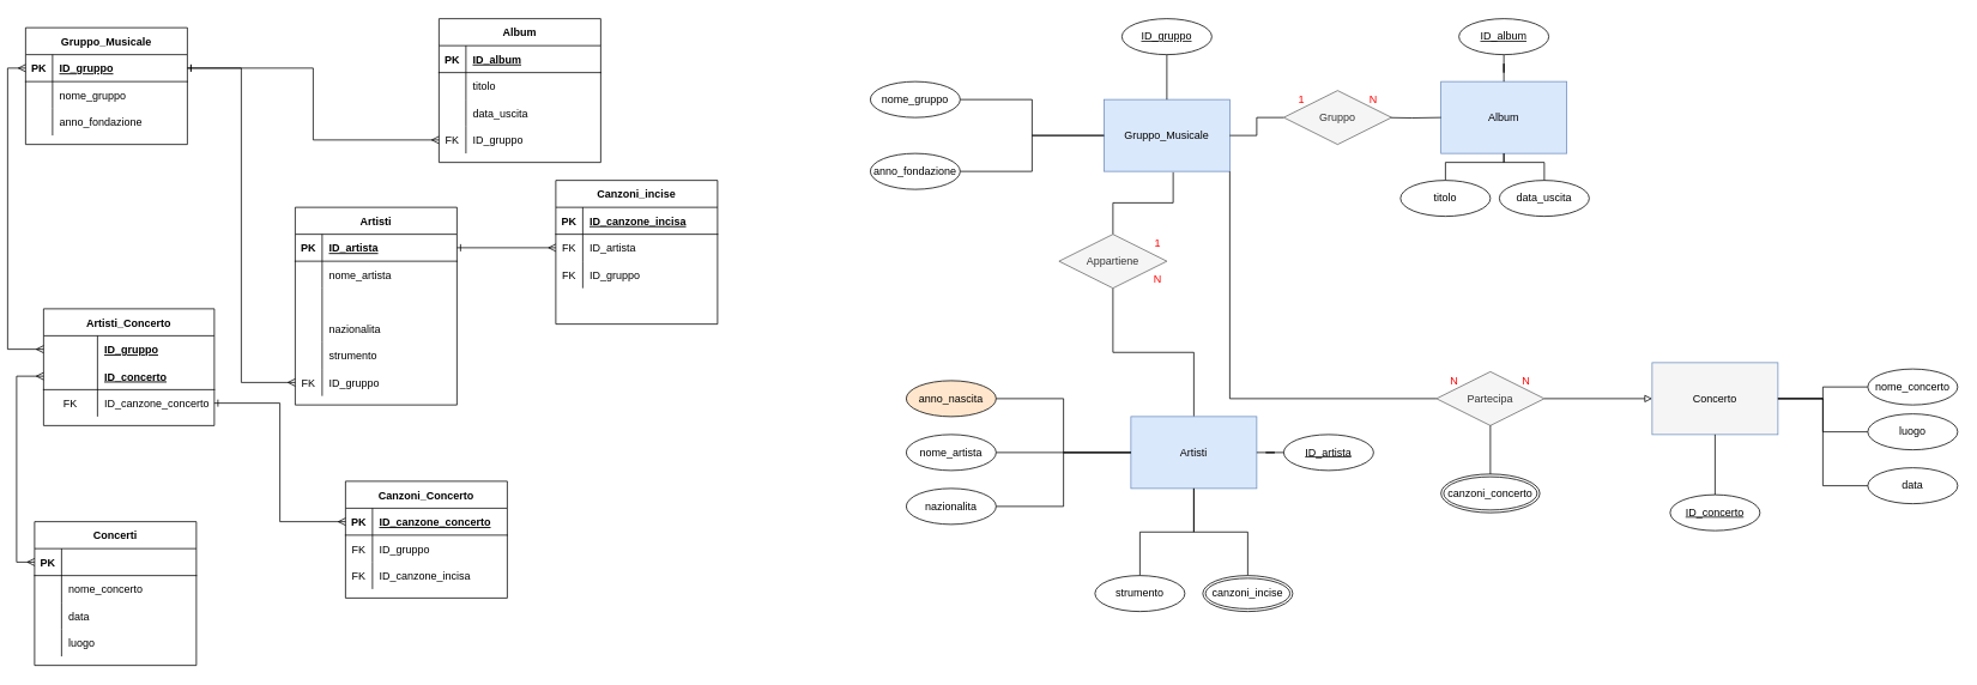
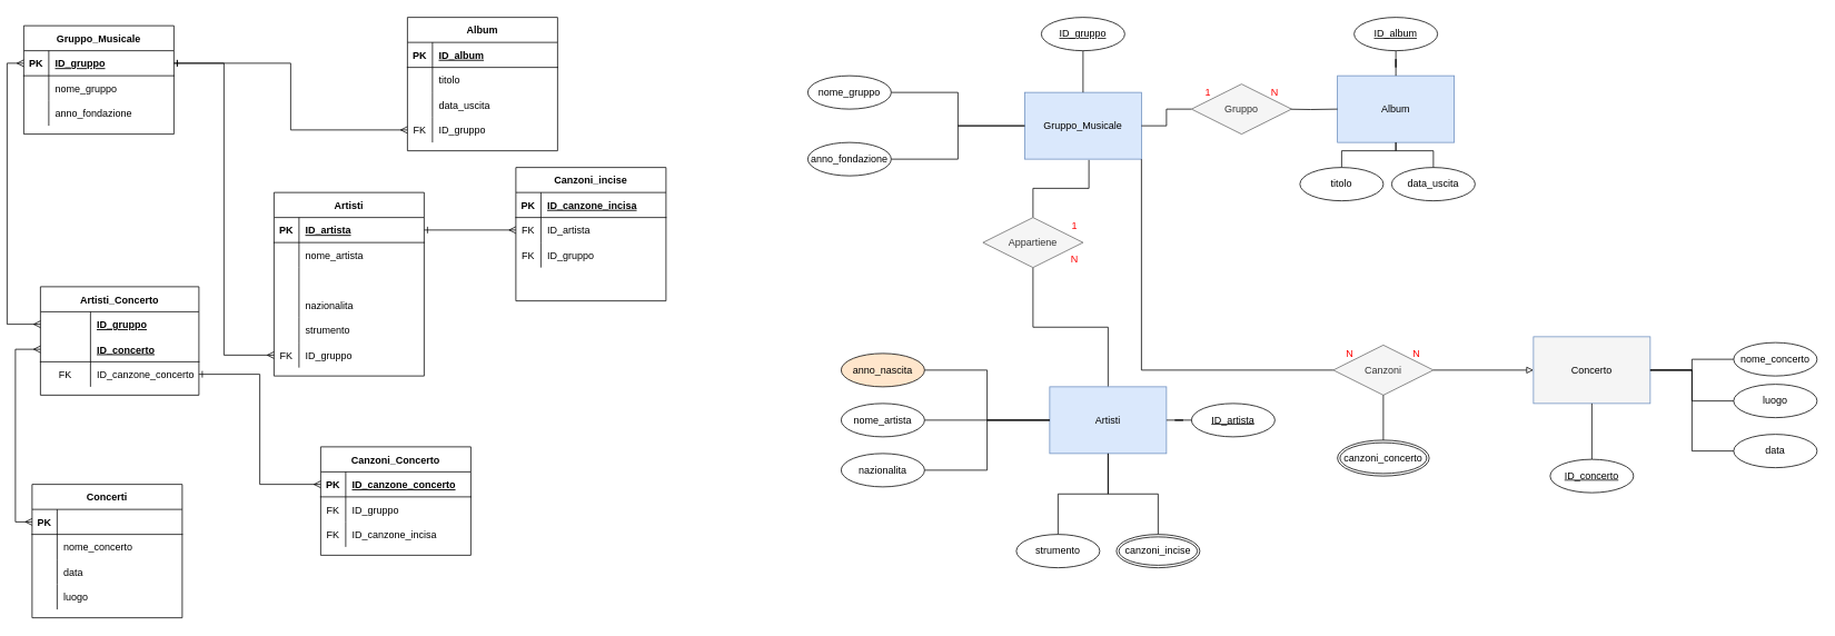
- <mxCell id="26" value="Partecipa" style="shape=rhombus;perimeter=rhombusPerimeter;whiteSpace=wrap;html=1;align=center;fillColor=#f5f5f5;strokeColor=#666666;fontColor=#333333;" vertex="1" parent="1"><mxGeometry x="1590" y="413" width="120" height="60" as="geometry" /></mxCell>
+ <mxCell id="26" value="Canzoni" style="shape=rhombus;perimeter=rhombusPerimeter;whiteSpace=wrap;html=1;align=center;fillColor=#f5f5f5;strokeColor=#666666;fontColor=#333333;" vertex="1" parent="1"><mxGeometry x="1590" y="413" width="120" height="60" as="geometry" /></mxCell>
